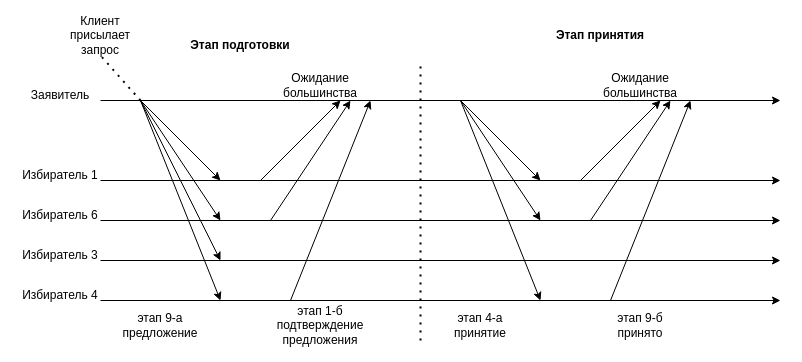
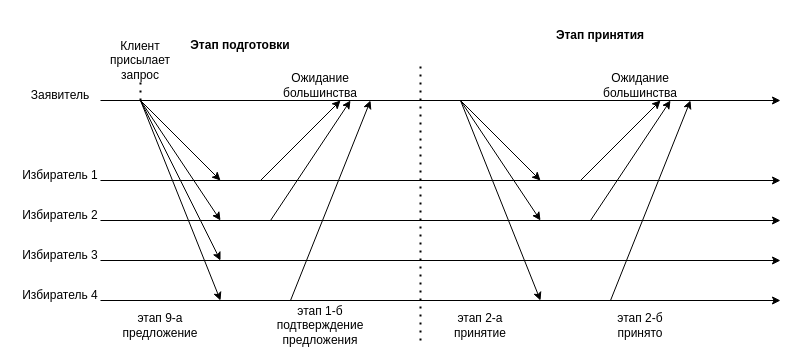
- <mxCell id="28" value="Клиент присылает запрос" style="text;html=1;strokeColor=none;fillColor=none;align=center;verticalAlign=middle;whiteSpace=wrap;rounded=0;" parent="1" vertex="1"><mxGeometry x="60" y="15" width="80" height="40" as="geometry" /></mxCell>
+ <mxCell id="28" value="Клиент присылает запрос" style="text;html=1;strokeColor=none;fillColor=none;align=center;verticalAlign=middle;whiteSpace=wrap;rounded=0;" parent="1" vertex="1"><mxGeometry x="100" y="40" width="80" height="40" as="geometry" /></mxCell>
- <mxCell id="9" value="Избиратель 6" style="text;html=1;strokeColor=none;fillColor=none;align=center;verticalAlign=middle;whiteSpace=wrap;rounded=0;" parent="1" vertex="1"><mxGeometry y="200" width="80" height="30" as="geometry" x="20" /></mxCell>
+ <mxCell id="9" value="Избиратель 2" style="text;html=1;strokeColor=none;fillColor=none;align=center;verticalAlign=middle;whiteSpace=wrap;rounded=0;" parent="1" vertex="1"><mxGeometry y="200" width="80" height="30" as="geometry" x="20" /></mxCell>
- <mxCell id="34" value="этап 4-а&lt;br&gt;принятие" style="text;html=1;strokeColor=none;fillColor=none;align=center;verticalAlign=middle;whiteSpace=wrap;rounded=0;" parent="1" vertex="1"><mxGeometry x="420" y="310" width="120" height="30" as="geometry" /></mxCell>
+ <mxCell id="34" value="этап 2-а&lt;br&gt;принятие" style="text;html=1;strokeColor=none;fillColor=none;align=center;verticalAlign=middle;whiteSpace=wrap;rounded=0;" parent="1" vertex="1"><mxGeometry x="420" y="310" width="120" height="30" as="geometry" /></mxCell>
- <mxCell id="35" value="этап 9-б&lt;br&gt;принято" style="text;html=1;strokeColor=none;fillColor=none;align=center;verticalAlign=middle;whiteSpace=wrap;rounded=0;" parent="1" vertex="1"><mxGeometry x="580" y="310" width="120" height="30" as="geometry" /></mxCell>
+ <mxCell id="35" value="этап 2-б&lt;br&gt;принято" style="text;html=1;strokeColor=none;fillColor=none;align=center;verticalAlign=middle;whiteSpace=wrap;rounded=0;" parent="1" vertex="1"><mxGeometry x="580" y="310" width="120" height="30" as="geometry" /></mxCell>
